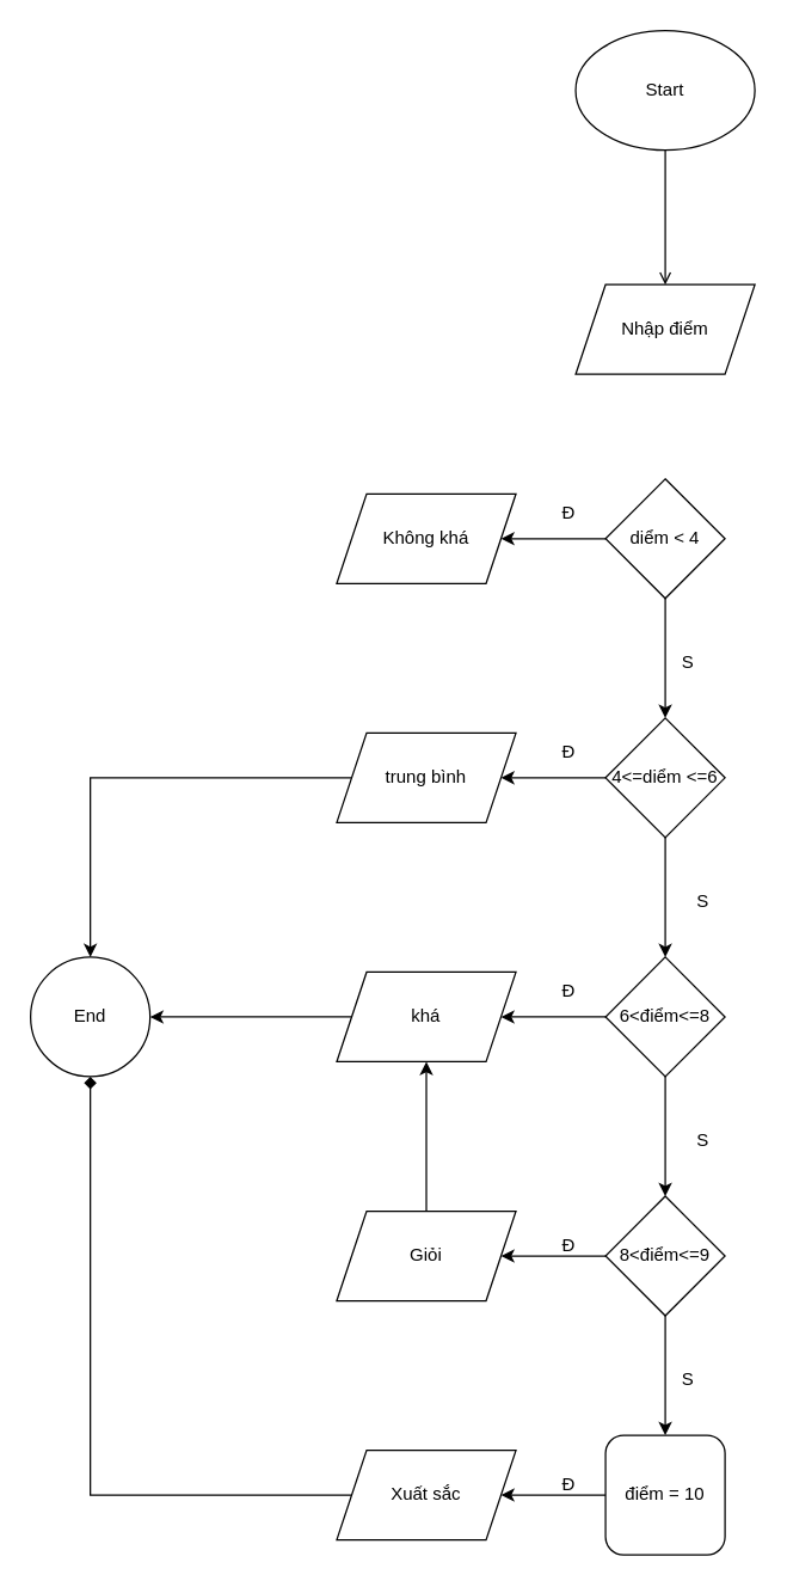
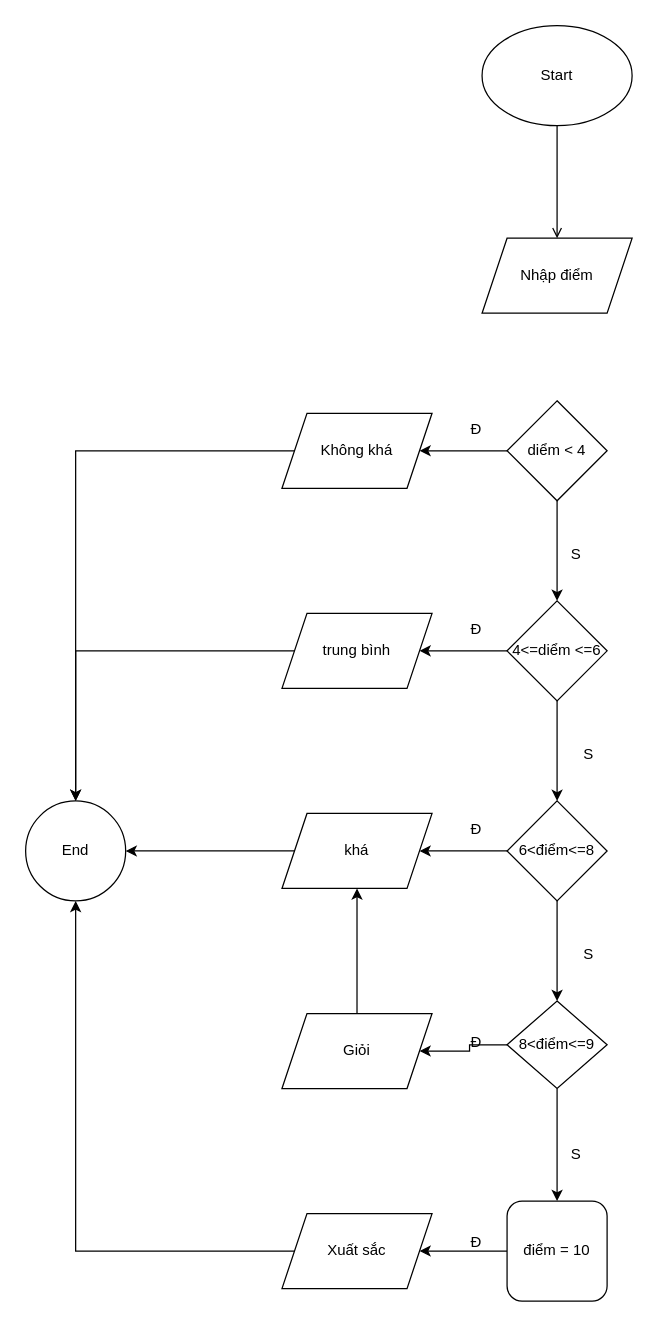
+ <mxCell id="19" value="" style="edgeStyle=orthogonalEdgeStyle;rounded=0;orthogonalLoop=1;jettySize=auto;html=1;" parent="1" source="20" target="29" edge="1"><mxGeometry relative="1" as="geometry" /></mxCell>
- <mxCell id="27" value="" style="edgeStyle=orthogonalEdgeStyle;rounded=0;orthogonalLoop=1;jettySize=auto;html=1;endArrow=diamond;" parent="1" source="28" target="29" edge="1"><mxGeometry relative="1" as="geometry" /></mxCell>
+ <mxCell id="27" value="" style="edgeStyle=orthogonalEdgeStyle;rounded=0;orthogonalLoop=1;jettySize=auto;html=1;" parent="1" source="28" target="29" edge="1"><mxGeometry relative="1" as="geometry" /></mxCell>
- <mxCell id="16" value="8&amp;lt;điểm&amp;lt;=9" style="rhombus;whiteSpace=wrap;html=1;" parent="1" vertex="1"><mxGeometry x="405" y="800" width="80" height="80" as="geometry" /></mxCell>
+ <mxCell id="16" value="8&amp;lt;điểm&amp;lt;=9" style="rhombus;whiteSpace=wrap;html=1;" parent="1" vertex="1"><mxGeometry x="405" y="800" width="80" height="70" as="geometry" /></mxCell>
